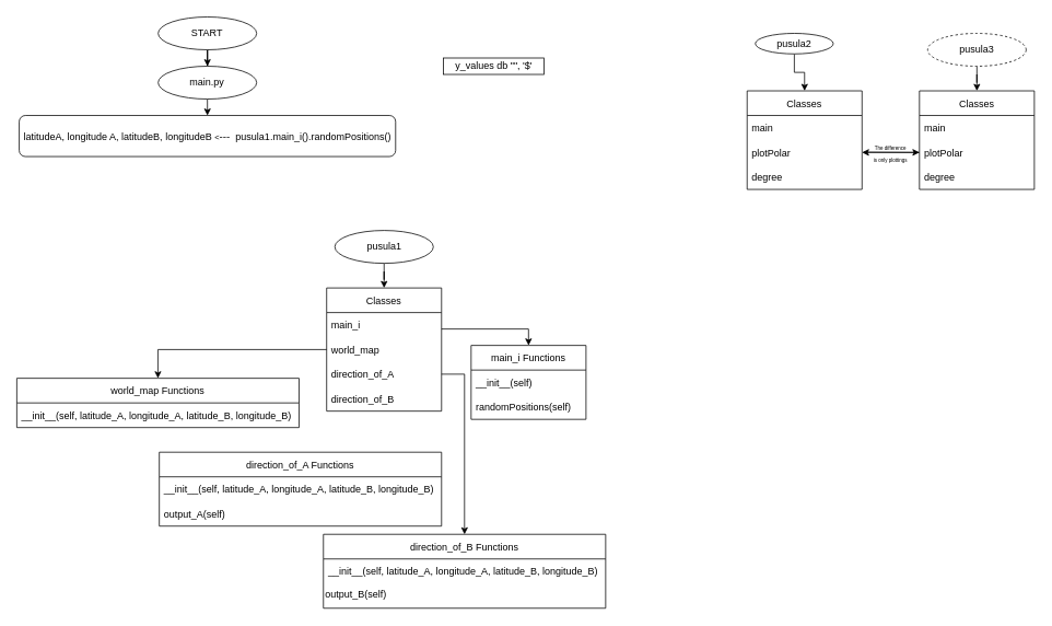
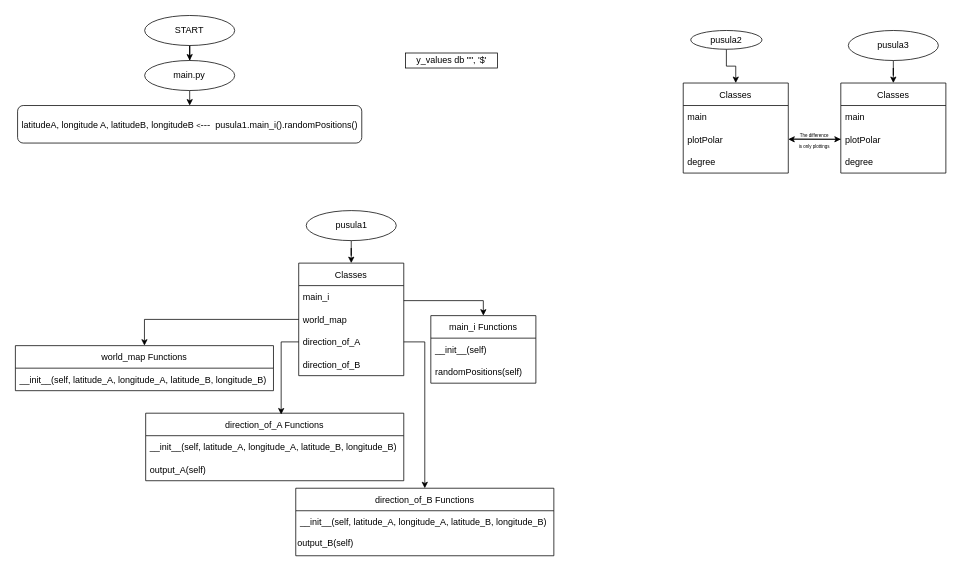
- <mxCell id="37" value="pusula3" style="ellipse;whiteSpace=wrap;html=1;dashed=1;" vertex="1" parent="1"><mxGeometry x="1130" y="40" width="120" height="40" as="geometry" /></mxCell>
+ <mxCell id="37" value="pusula3" style="ellipse;whiteSpace=wrap;html=1;" vertex="1" parent="1"><mxGeometry x="1130" y="40" width="120" height="40" as="geometry" /></mxCell>
+ <mxCell id="25" style="edgeStyle=orthogonalEdgeStyle;rounded=0;orthogonalLoop=1;jettySize=auto;html=1;exitX=0;exitY=0.5;exitDx=0;exitDy=0;fontFamily=Helvetica;fontColor=#000000;entryX=0.525;entryY=0.019;entryDx=0;entryDy=0;entryPerimeter=0;" parent="1" source="13" target="22" edge="1"><mxGeometry relative="1" as="geometry"><mxPoint x="373.63" y="540" as="targetPoint" /></mxGeometry></mxCell>
